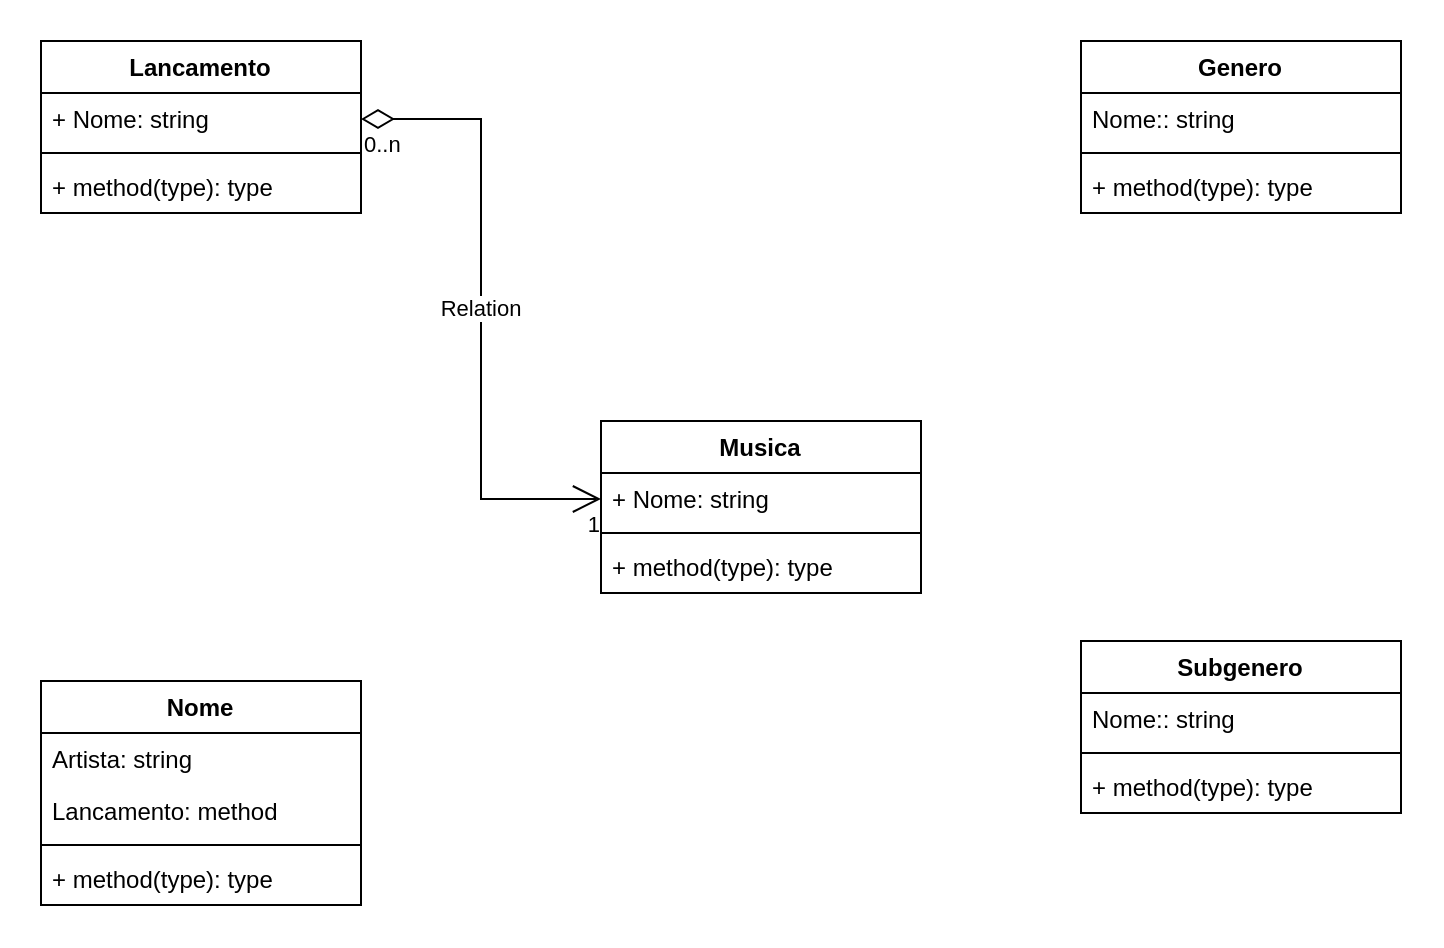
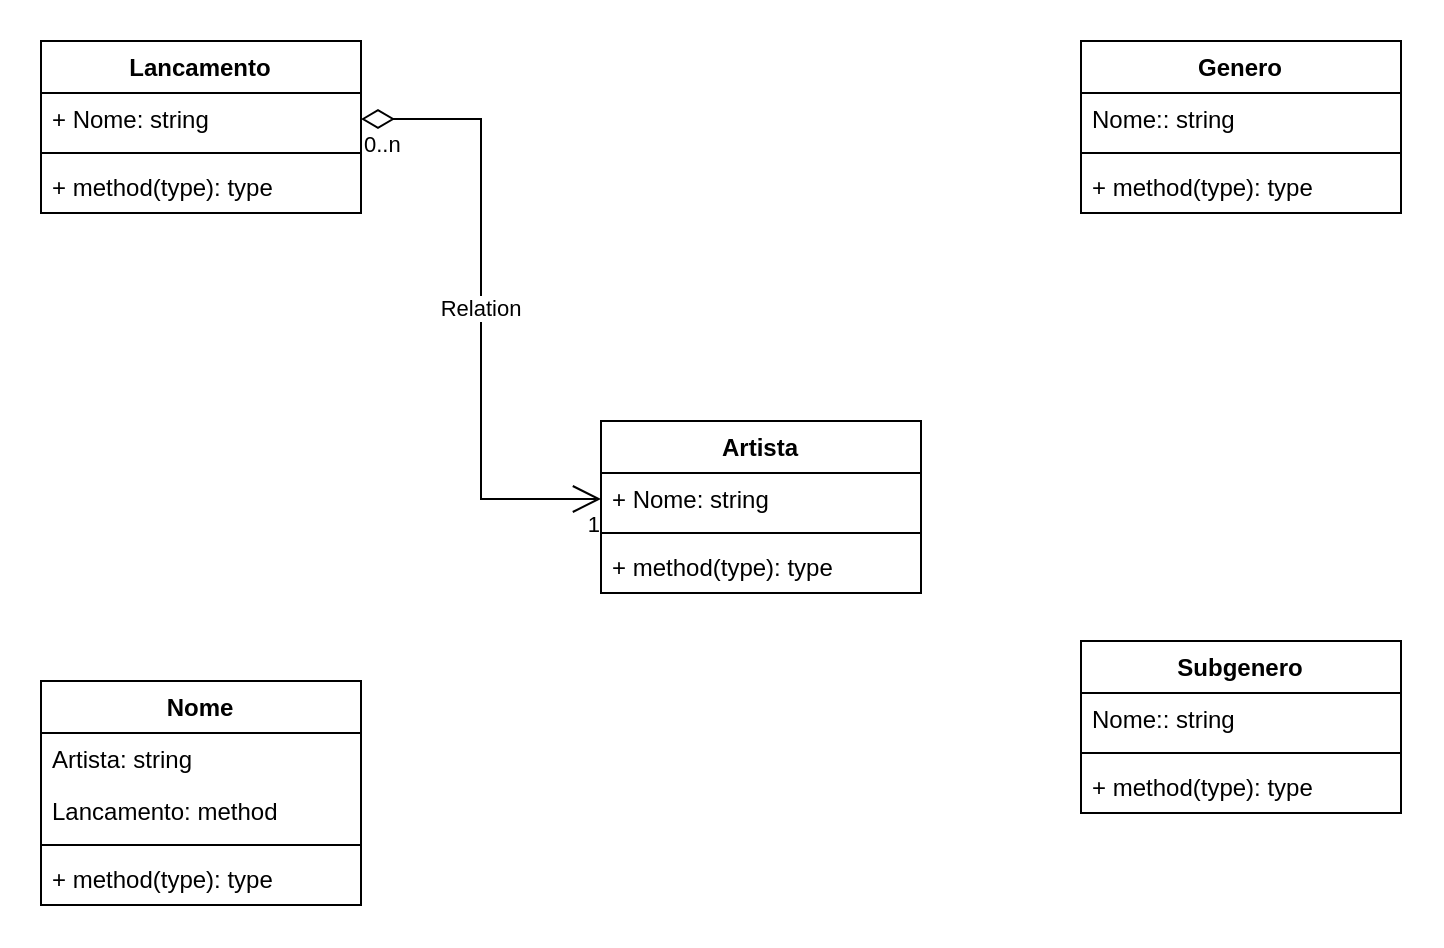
- <mxCell id="2" value="Musica&#10;" style="swimlane;fontStyle=1;align=center;verticalAlign=top;childLayout=stackLayout;horizontal=1;startSize=26;horizontalStack=0;resizeParent=1;resizeParentMax=0;resizeLast=0;collapsible=1;marginBottom=0;" parent="1" vertex="1"><mxGeometry x="300" y="210" width="160" height="86" as="geometry" /></mxCell>
+ <mxCell id="2" value="Artista&#10;" style="swimlane;fontStyle=1;align=center;verticalAlign=top;childLayout=stackLayout;horizontal=1;startSize=26;horizontalStack=0;resizeParent=1;resizeParentMax=0;resizeLast=0;collapsible=1;marginBottom=0;" parent="1" vertex="1"><mxGeometry x="300" y="210" width="160" height="86" as="geometry" /></mxCell>
